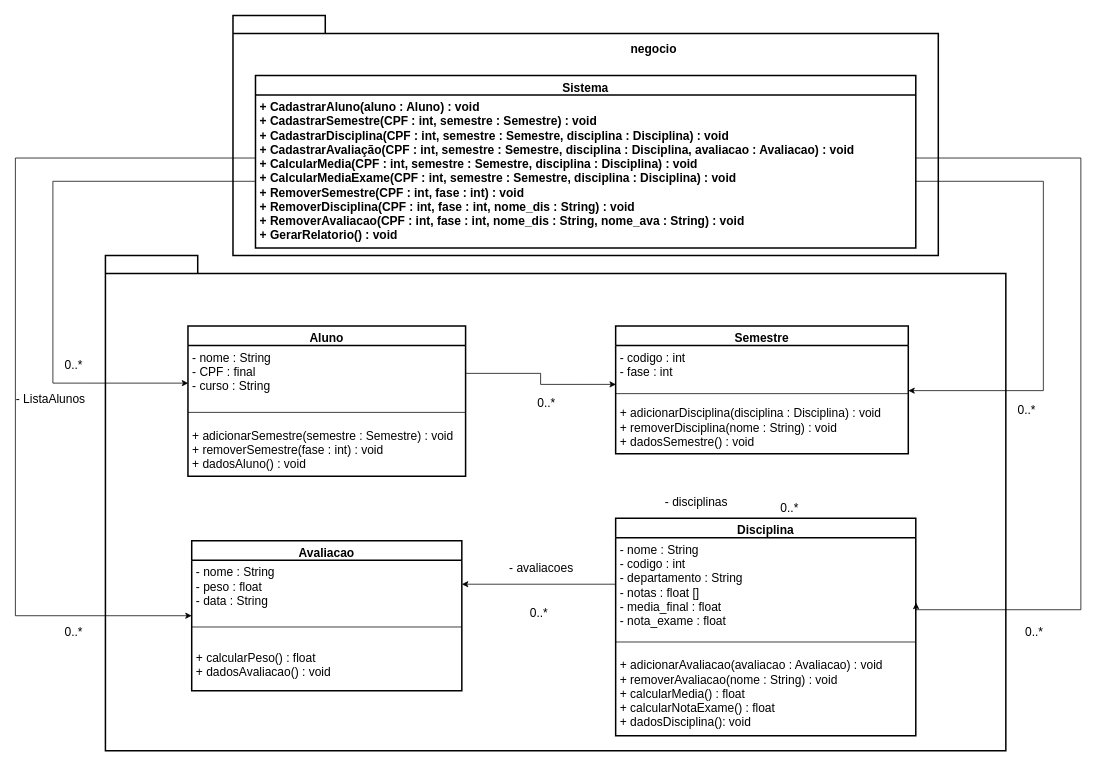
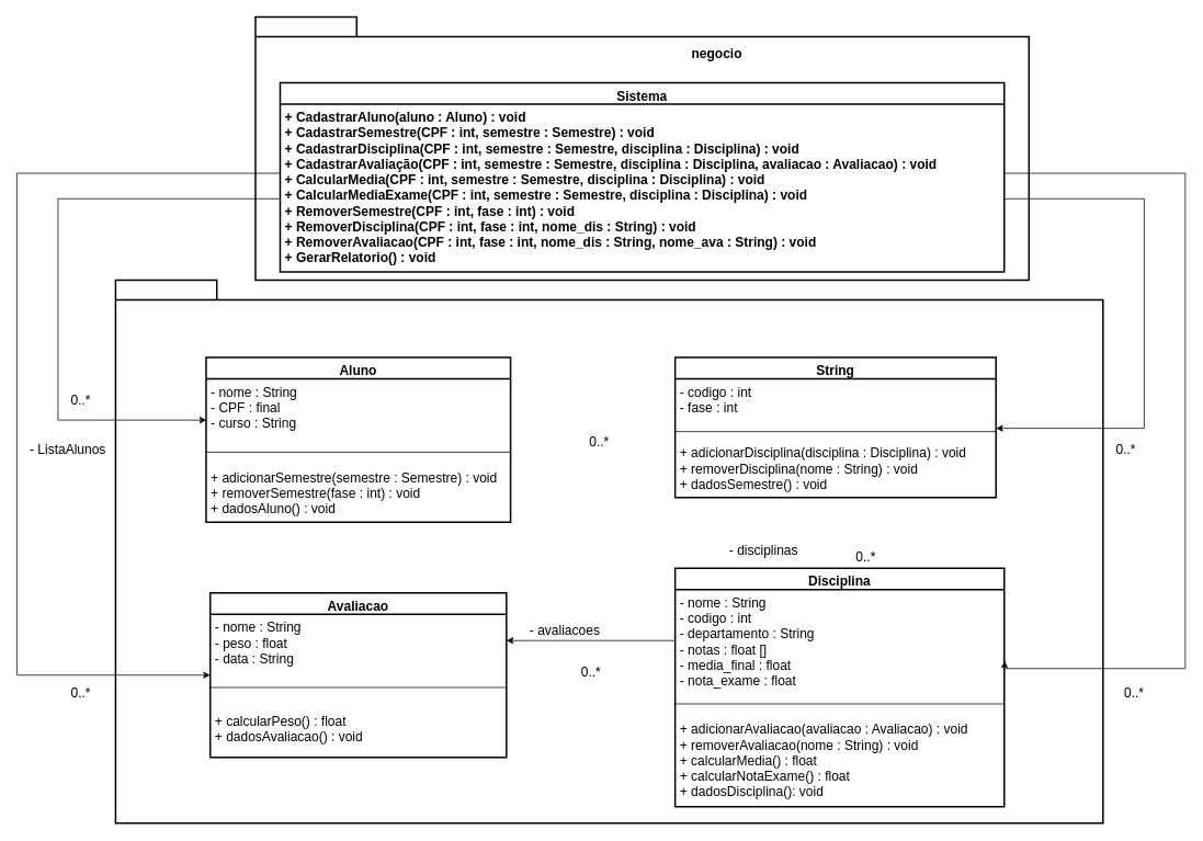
- <mxCell id="7" value="Semestre" style="swimlane;fontStyle=1;align=center;verticalAlign=top;childLayout=stackLayout;horizontal=1;startSize=26;horizontalStack=0;resizeParent=1;resizeParentMax=0;resizeLast=0;collapsible=1;marginBottom=0;fontSize=16;strokeWidth=2;" parent="1" vertex="1"><mxGeometry x="820" y="434" width="390" height="170" as="geometry" /></mxCell>
+ <mxCell id="7" value="String" style="swimlane;fontStyle=1;align=center;verticalAlign=top;childLayout=stackLayout;horizontal=1;startSize=26;horizontalStack=0;resizeParent=1;resizeParentMax=0;resizeLast=0;collapsible=1;marginBottom=0;fontSize=16;strokeWidth=2;" parent="1" vertex="1"><mxGeometry x="820" y="434" width="390" height="170" as="geometry" /></mxCell>
- <mxCell id="29" style="edgeStyle=orthogonalEdgeStyle;rounded=0;orthogonalLoop=1;jettySize=auto;html=1;entryX=0.001;entryY=0.957;entryDx=0;entryDy=0;entryPerimeter=0;fontSize=16;" parent="1" source="4" target="8" edge="1"><mxGeometry relative="1" as="geometry" /></mxCell>
- <mxCell id="31" value="- ListaAlunos" style="text;strokeColor=none;fillColor=none;align=left;verticalAlign=top;spacingLeft=4;spacingRight=4;overflow=hidden;rotatable=0;points=[[0,0.5],[1,0.5]];portConstraint=eastwest;fontSize=16;" parent="1" vertex="1"><mxGeometry x="15" y="515" width="105" height="26" as="geometry" /></mxCell>
+ <mxCell id="31" value="- ListaAlunos" style="text;strokeColor=none;fillColor=none;align=left;verticalAlign=top;spacingLeft=4;spacingRight=4;overflow=hidden;rotatable=0;points=[[0,0.5],[1,0.5]];portConstraint=eastwest;fontSize=16;" parent="1" vertex="1"><mxGeometry x="30" y="530" width="105" height="26" as="geometry" /></mxCell>
- <mxCell id="28" value="- avaliacoes" style="text;strokeColor=none;fillColor=none;align=left;verticalAlign=top;spacingLeft=4;spacingRight=4;overflow=hidden;rotatable=0;points=[[0,0.5],[1,0.5]];portConstraint=eastwest;fontSize=16;" parent="1" vertex="1"><mxGeometry x="672.5" y="740" width="105" height="26" as="geometry" /></mxCell>
+ <mxCell id="28" value="- avaliacoes" style="text;strokeColor=none;fillColor=none;align=left;verticalAlign=top;spacingLeft=4;spacingRight=4;overflow=hidden;rotatable=0;points=[[0,0.5],[1,0.5]];portConstraint=eastwest;fontSize=16;" parent="1" vertex="1"><mxGeometry x="637.5" y="750" width="105" height="26" as="geometry" /></mxCell>
